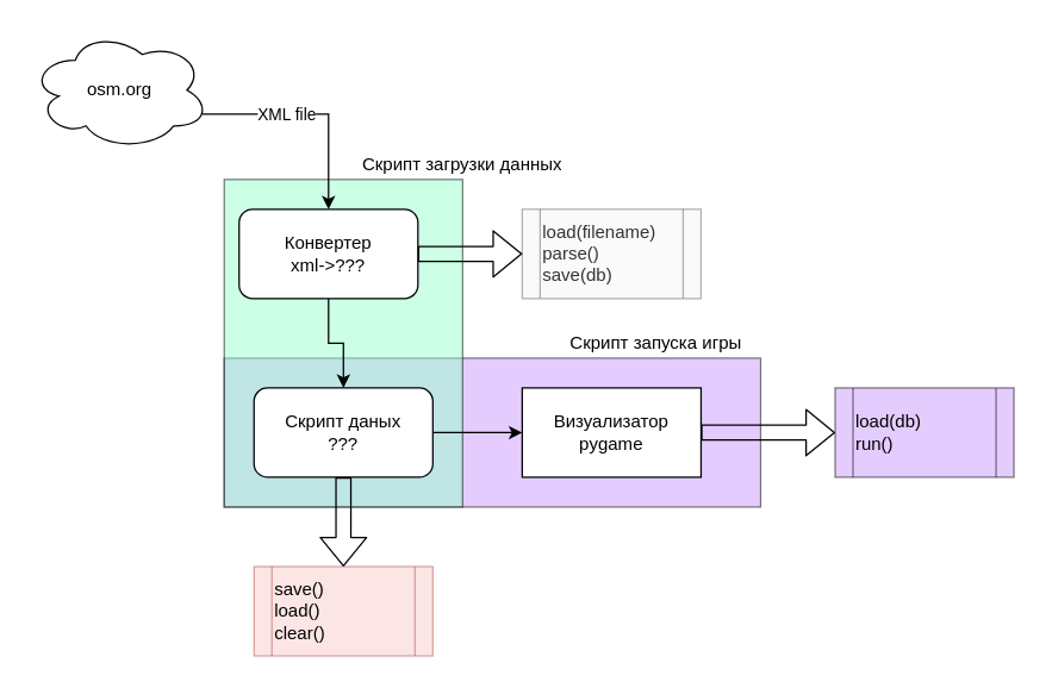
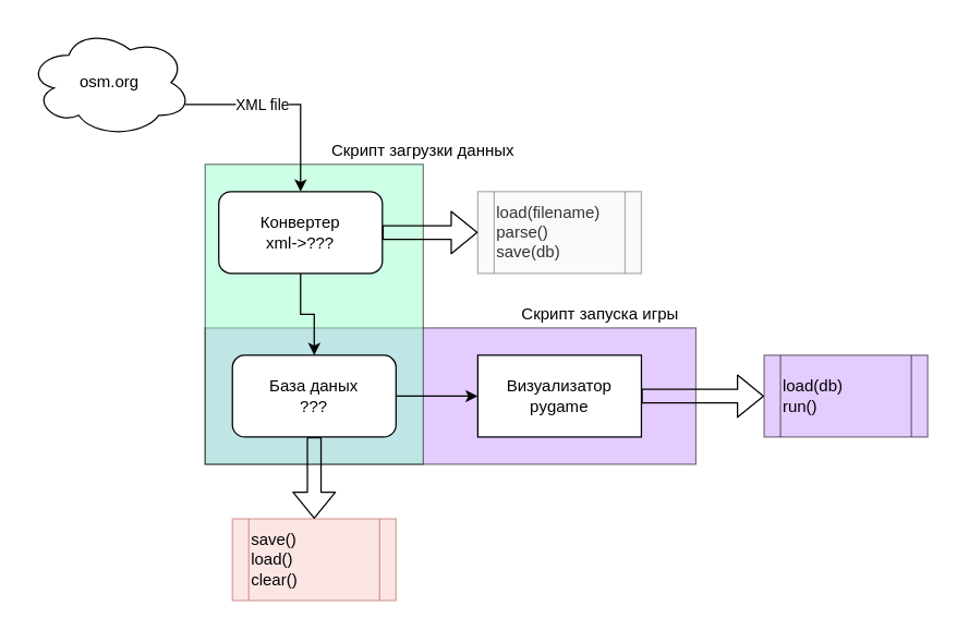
- <mxCell id="6" value="Скрипт даных&lt;br&gt;???" style="rounded=1;whiteSpace=wrap;html=1;" vertex="1" parent="1"><mxGeometry x="170" y="260" width="120" height="60" as="geometry" /></mxCell>
+ <mxCell id="6" value="База даных&lt;br&gt;???" style="rounded=1;whiteSpace=wrap;html=1;" vertex="1" parent="1"><mxGeometry x="170" y="260" width="120" height="60" as="geometry" /></mxCell>
